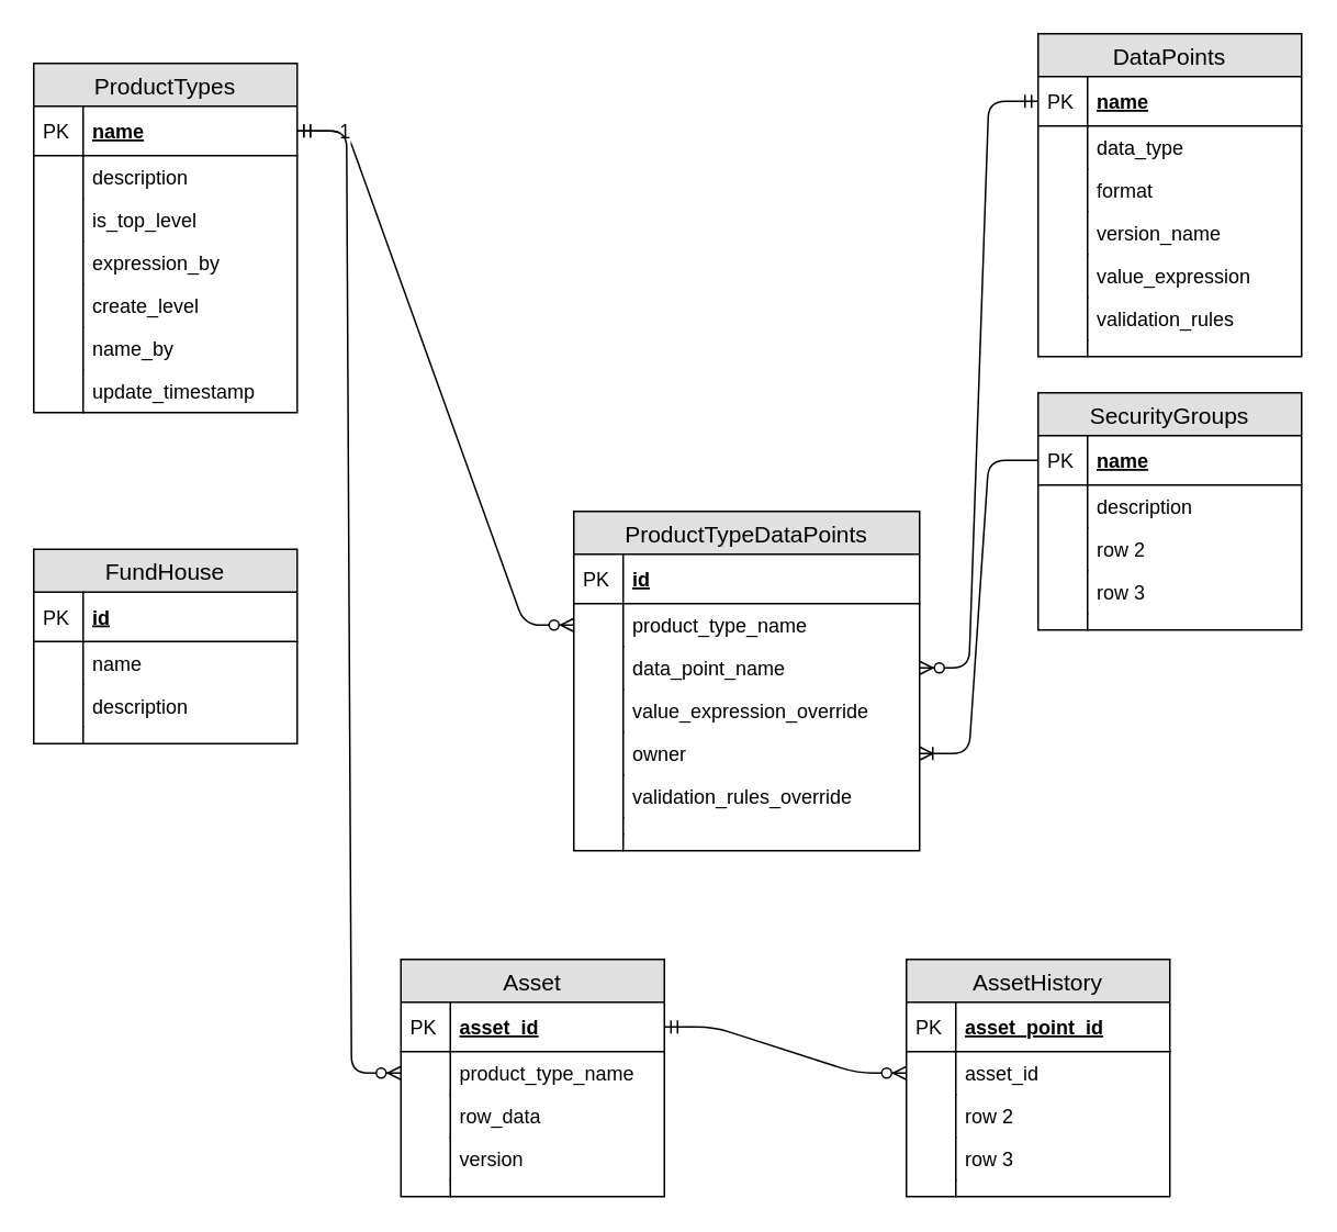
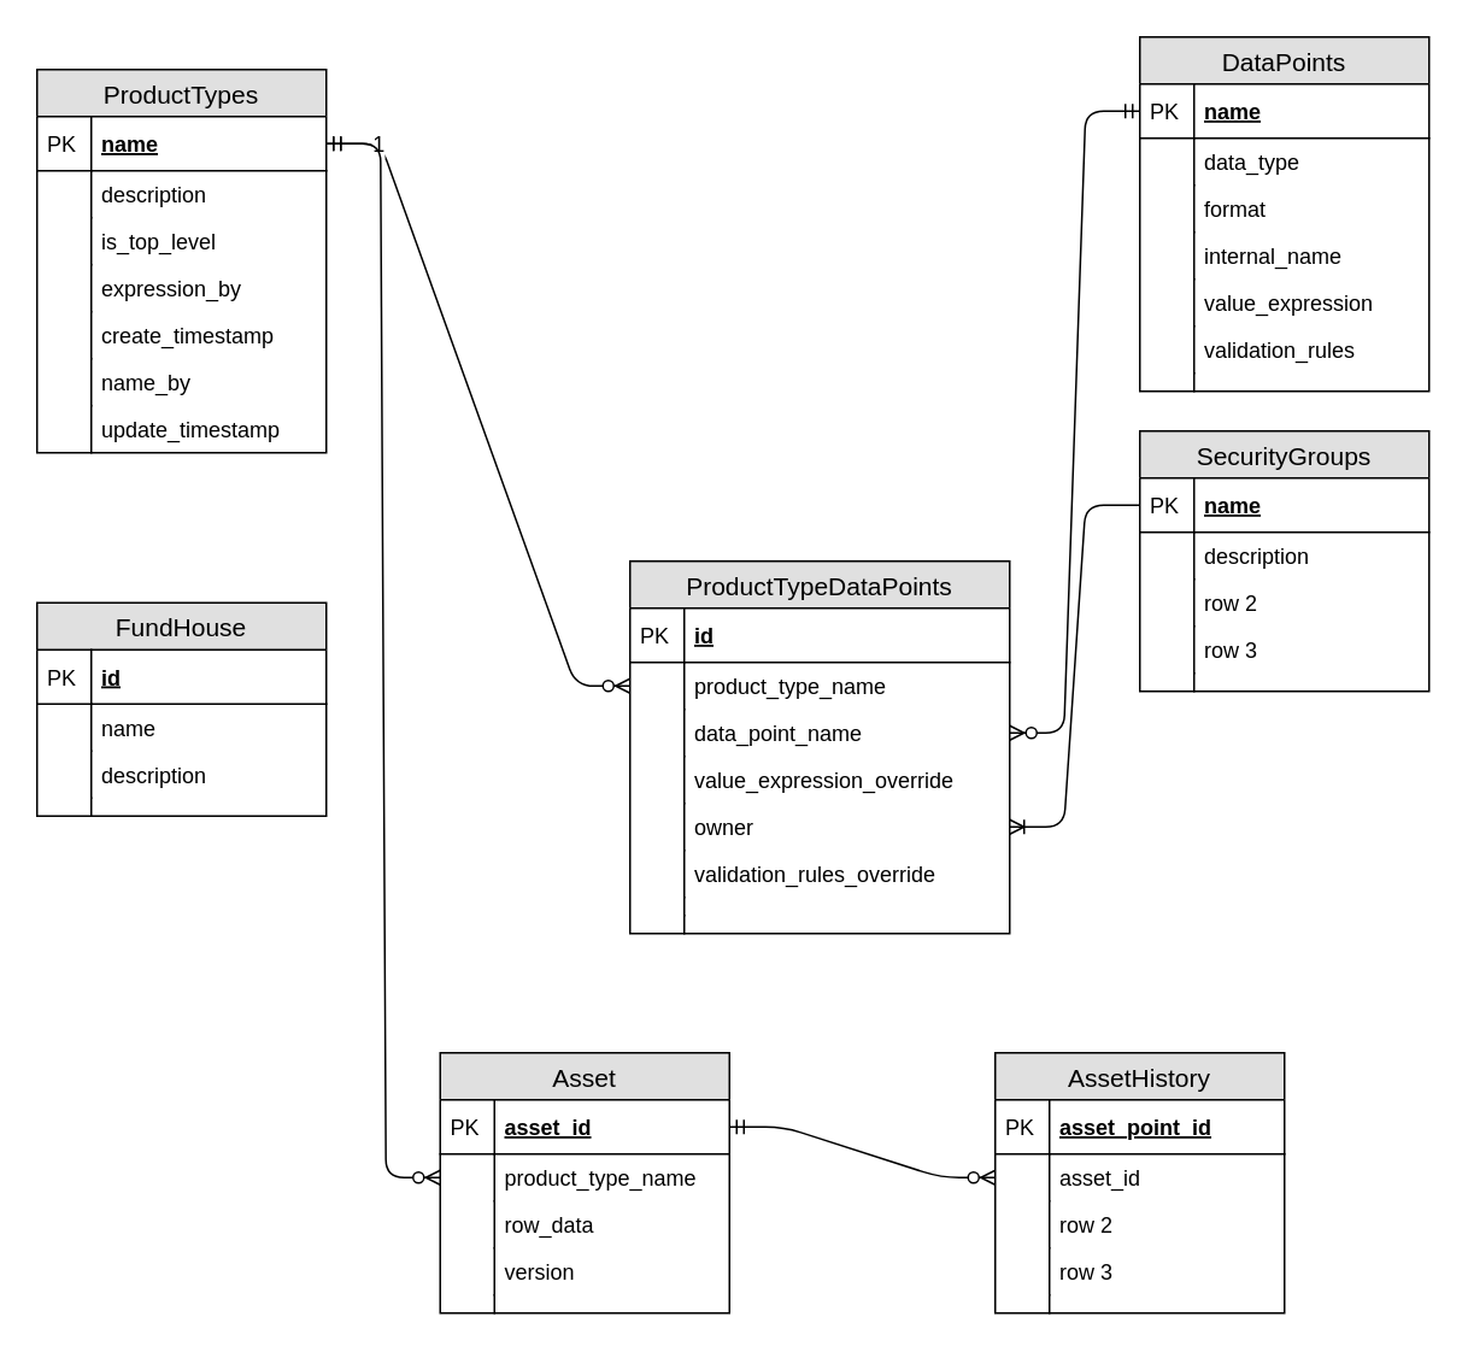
- <mxCell id="24" value="version_name" style="shape=partialRectangle;top=0;left=0;right=0;bottom=0;align=left;verticalAlign=top;fillColor=none;spacingLeft=34;spacingRight=4;overflow=hidden;rotatable=0;points=[[0,0.5],[1,0.5]];portConstraint=eastwest;dropTarget=0;fontSize=12;" vertex="1" parent="17"><mxGeometry y="108" width="160" height="26" as="geometry" /></mxCell>
+ <mxCell id="24" value="internal_name" style="shape=partialRectangle;top=0;left=0;right=0;bottom=0;align=left;verticalAlign=top;fillColor=none;spacingLeft=34;spacingRight=4;overflow=hidden;rotatable=0;points=[[0,0.5],[1,0.5]];portConstraint=eastwest;dropTarget=0;fontSize=12;" vertex="1" parent="17"><mxGeometry y="108" width="160" height="26" as="geometry" /></mxCell>
- <mxCell id="11" value="create_level" style="shape=partialRectangle;top=0;left=0;right=0;bottom=0;align=left;verticalAlign=top;fillColor=none;spacingLeft=34;spacingRight=4;overflow=hidden;rotatable=0;points=[[0,0.5],[1,0.5]];portConstraint=eastwest;dropTarget=0;fontSize=12;" vertex="1" parent="2"><mxGeometry y="134" width="160" height="26" as="geometry" /></mxCell>
+ <mxCell id="11" value="create_timestamp" style="shape=partialRectangle;top=0;left=0;right=0;bottom=0;align=left;verticalAlign=top;fillColor=none;spacingLeft=34;spacingRight=4;overflow=hidden;rotatable=0;points=[[0,0.5],[1,0.5]];portConstraint=eastwest;dropTarget=0;fontSize=12;" vertex="1" parent="2"><mxGeometry y="134" width="160" height="26" as="geometry" /></mxCell>
